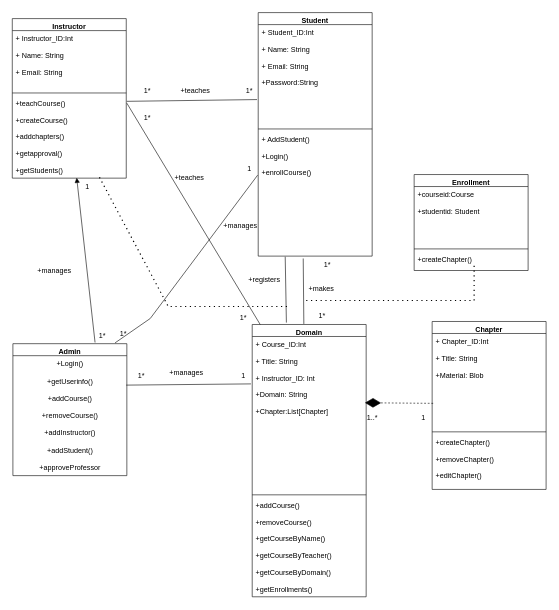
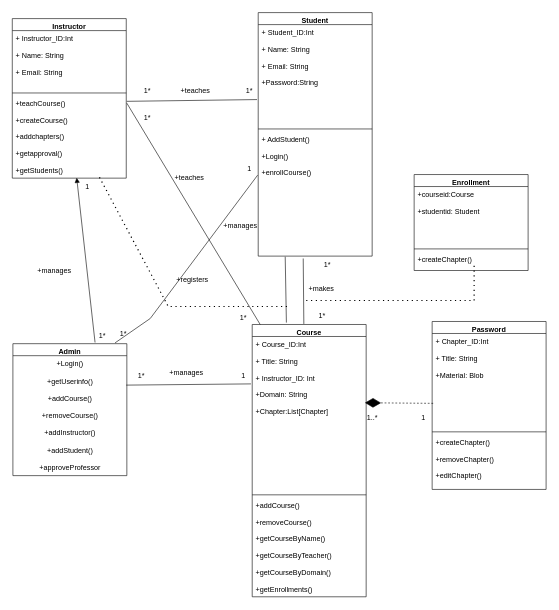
- <mxCell id="34" value="+registers" style="text;html=1;align=center;verticalAlign=middle;resizable=0;points=[];autosize=1;strokeColor=none;fillColor=none;" parent="1" vertex="1"><mxGeometry x="400" y="450" width="80" height="30" as="geometry" /></mxCell>
+ <mxCell id="34" value="+registers" style="text;html=1;align=center;verticalAlign=middle;resizable=0;points=[];autosize=1;strokeColor=none;fillColor=none;" parent="1" vertex="1"><mxGeometry x="280" y="450" width="80" height="30" as="geometry" /></mxCell>
- <mxCell id="14" value="Chapter" style="swimlane;fontStyle=1;align=center;verticalAlign=top;childLayout=stackLayout;horizontal=1;startSize=20;horizontalStack=0;resizeParent=1;resizeParentMax=0;resizeLast=0;collapsible=1;marginBottom=0;" parent="1" vertex="1"><mxGeometry x="720" y="535" width="190" height="280" as="geometry" /></mxCell>
+ <mxCell id="14" value="Password" style="swimlane;fontStyle=1;align=center;verticalAlign=top;childLayout=stackLayout;horizontal=1;startSize=20;horizontalStack=0;resizeParent=1;resizeParentMax=0;resizeLast=0;collapsible=1;marginBottom=0;" parent="1" vertex="1"><mxGeometry x="720" y="535" width="190" height="280" as="geometry" /></mxCell>
- <mxCell id="10" value="Domain" style="swimlane;fontStyle=1;align=center;verticalAlign=top;childLayout=stackLayout;horizontal=1;startSize=20;horizontalStack=0;resizeParent=1;resizeParentMax=0;resizeLast=0;collapsible=1;marginBottom=0;" parent="1" vertex="1"><mxGeometry x="420" y="540" width="190" height="454" as="geometry" /></mxCell>
+ <mxCell id="10" value="Course" style="swimlane;fontStyle=1;align=center;verticalAlign=top;childLayout=stackLayout;horizontal=1;startSize=20;horizontalStack=0;resizeParent=1;resizeParentMax=0;resizeLast=0;collapsible=1;marginBottom=0;" parent="1" vertex="1"><mxGeometry x="420" y="540" width="190" height="454" as="geometry" /></mxCell>
